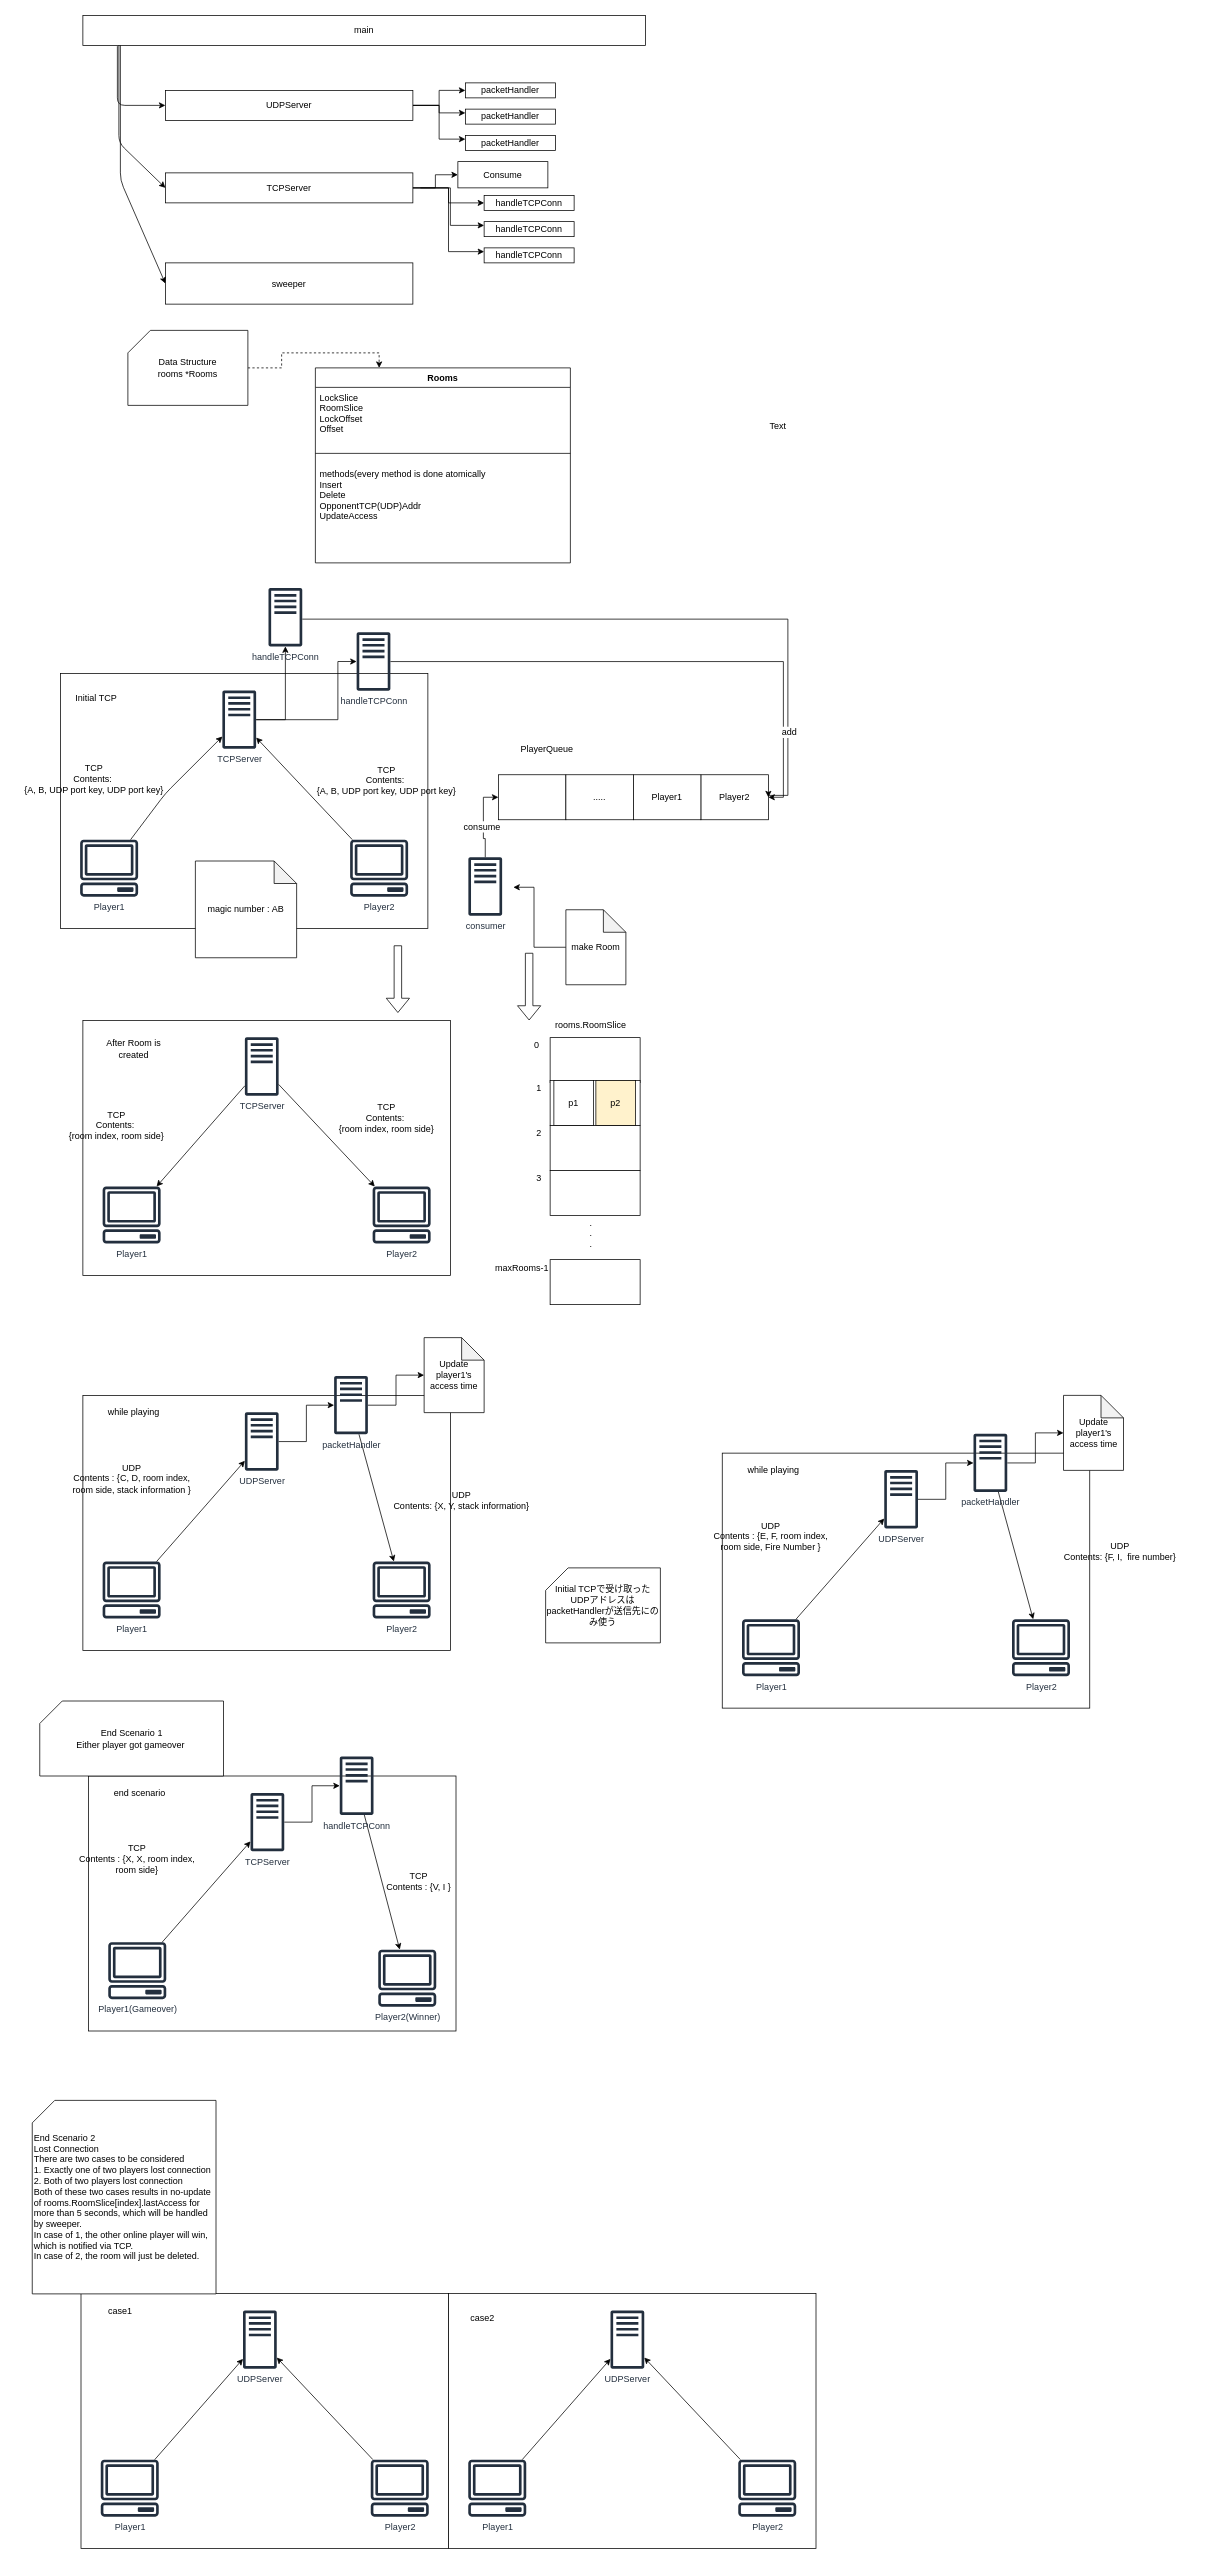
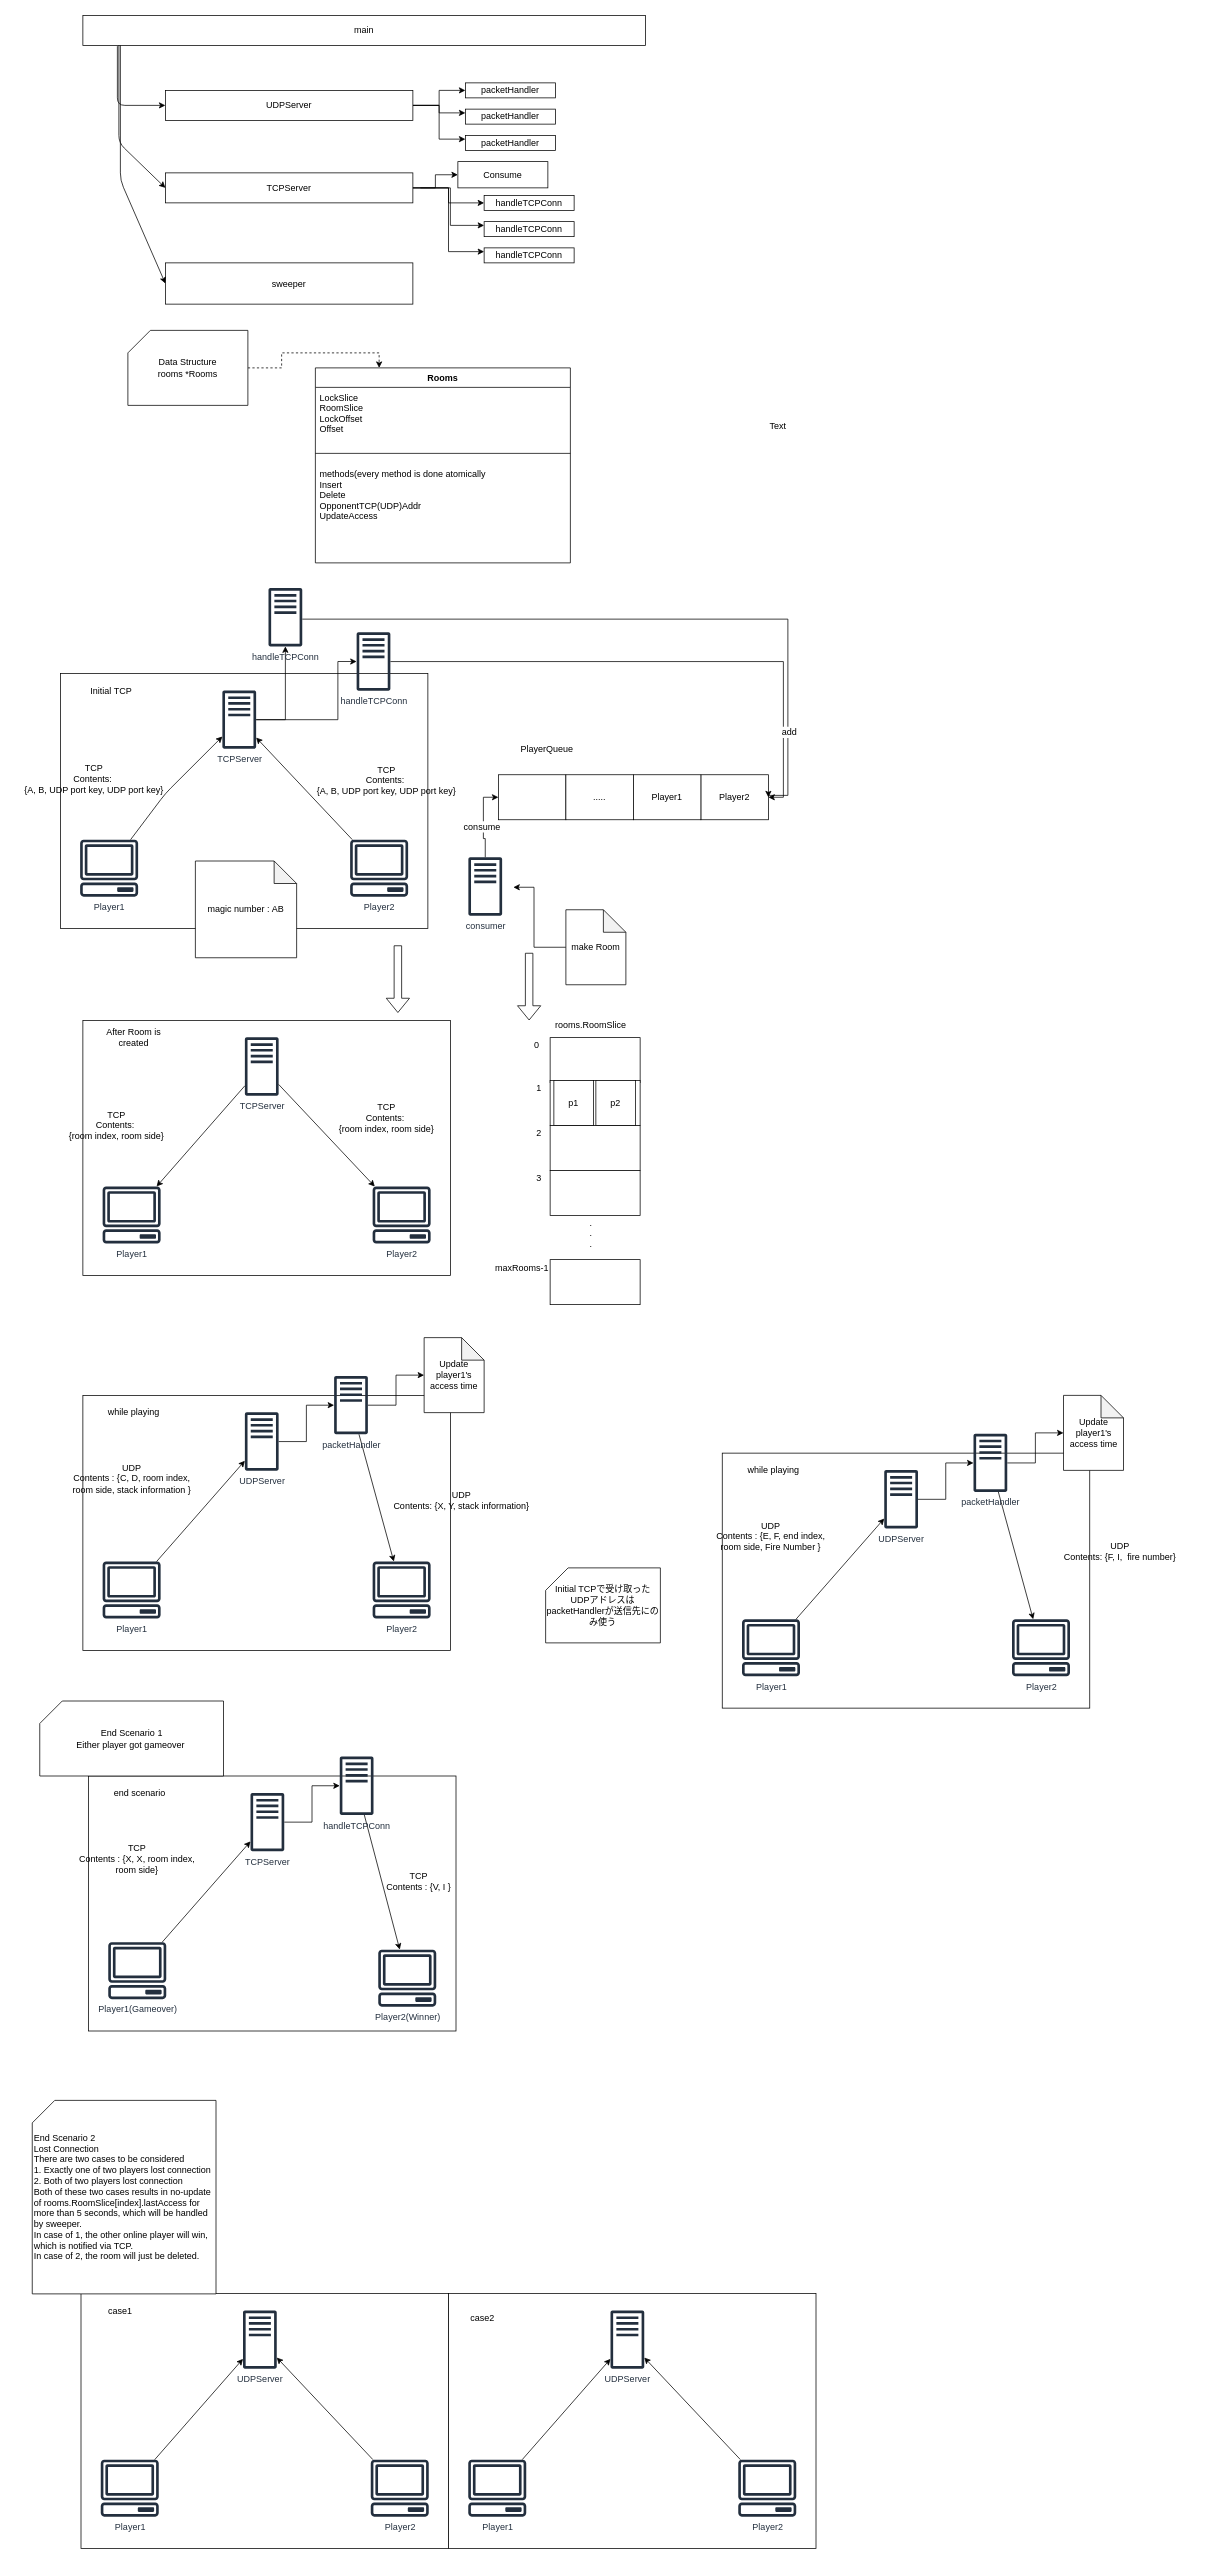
- <mxCell id="36" value="Initial TCP" style="text;html=1;strokeColor=none;fillColor=none;align=center;verticalAlign=middle;whiteSpace=wrap;rounded=0;" parent="1" vertex="1"><mxGeometry x="86" y="920.5" width="84" height="20" as="geometry" /></mxCell>
+ <mxCell id="36" value="Initial TCP" style="text;html=1;strokeColor=none;fillColor=none;align=center;verticalAlign=middle;whiteSpace=wrap;rounded=0;" parent="1" vertex="1"><mxGeometry x="106" y="910.5" width="84" height="20" as="geometry" /></mxCell>
- <mxCell id="56" value="After Room is created" style="text;html=1;strokeColor=none;fillColor=none;align=center;verticalAlign=middle;whiteSpace=wrap;rounded=0;" parent="1" vertex="1"><mxGeometry x="136" y="1388" width="84" height="20" as="geometry" /></mxCell>
+ <mxCell id="56" value="After Room is created" style="text;html=1;strokeColor=none;fillColor=none;align=center;verticalAlign=middle;whiteSpace=wrap;rounded=0;" parent="1" vertex="1"><mxGeometry x="136" y="1373" width="84" height="20" as="geometry" /></mxCell>
- <mxCell id="77" value="p2" style="rounded=0;whiteSpace=wrap;html=1;fillColor=#fff2cc;" parent="1" vertex="1"><mxGeometry x="794" y="1440" width="53" height="60" as="geometry" /></mxCell>
+ <mxCell id="77" value="p2" style="rounded=0;whiteSpace=wrap;html=1;" parent="1" vertex="1"><mxGeometry x="794" y="1440" width="53" height="60" as="geometry" /></mxCell>
- <mxCell id="134" value="UDP&lt;br&gt;Contents : {E, F, room index, room side, Fire Number }" style="text;html=1;strokeColor=none;fillColor=none;align=center;verticalAlign=middle;whiteSpace=wrap;rounded=0;" vertex="1" parent="1"><mxGeometry x="940" y="2037.5" width="175" height="20" as="geometry" /></mxCell>
+ <mxCell id="134" value="UDP&lt;br&gt;Contents : {E, F, end index, room side, Fire Number }" style="text;html=1;strokeColor=none;fillColor=none;align=center;verticalAlign=middle;whiteSpace=wrap;rounded=0;" vertex="1" parent="1"><mxGeometry x="940" y="2037.5" width="175" height="20" as="geometry" /></mxCell>
